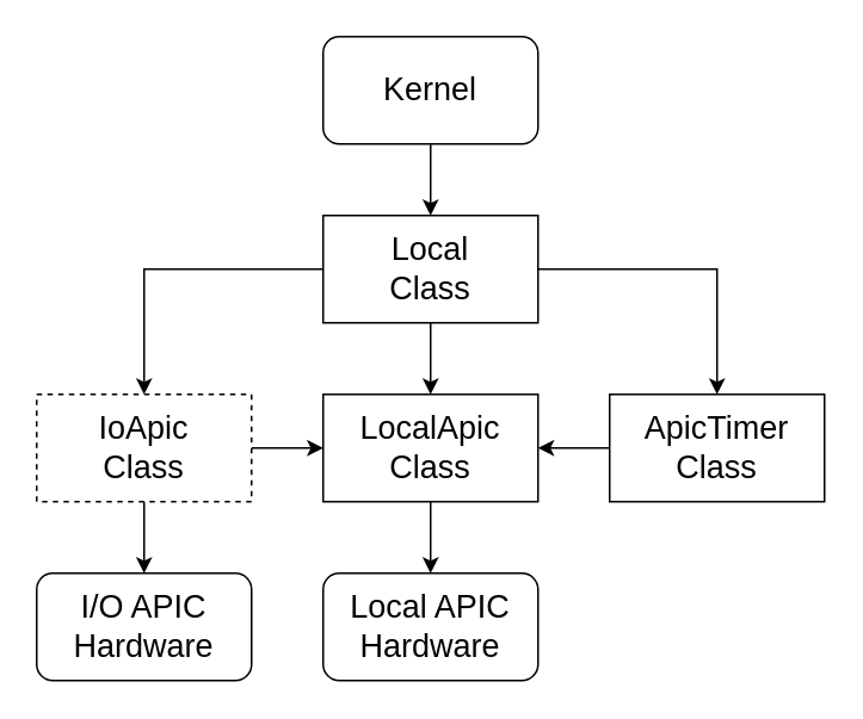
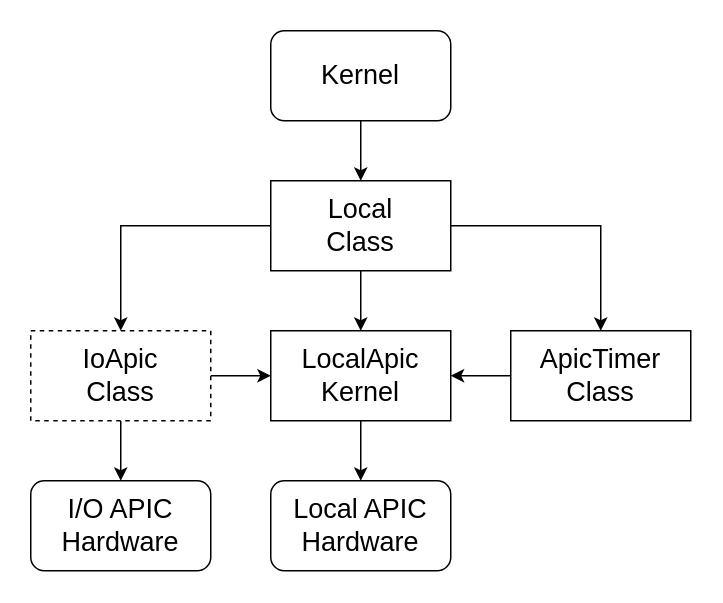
- <mxCell id="4" value="&lt;div style=&quot;font-size: 18px;&quot;&gt;LocalApic&lt;/div&gt;&lt;div style=&quot;font-size: 18px;&quot;&gt;Class&lt;/div&gt;" style="rounded=0;whiteSpace=wrap;html=1;fontSize=18;" parent="1" vertex="1"><mxGeometry x="180" y="220" width="120" height="60" as="geometry" /></mxCell>
+ <mxCell id="4" value="&lt;div style=&quot;font-size: 18px;&quot;&gt;LocalApic&lt;/div&gt;&lt;div style=&quot;font-size: 18px;&quot;&gt;Kernel&lt;/div&gt;" style="rounded=0;whiteSpace=wrap;html=1;fontSize=18;" parent="1" vertex="1"><mxGeometry x="180" y="220" width="120" height="60" as="geometry" /></mxCell>
